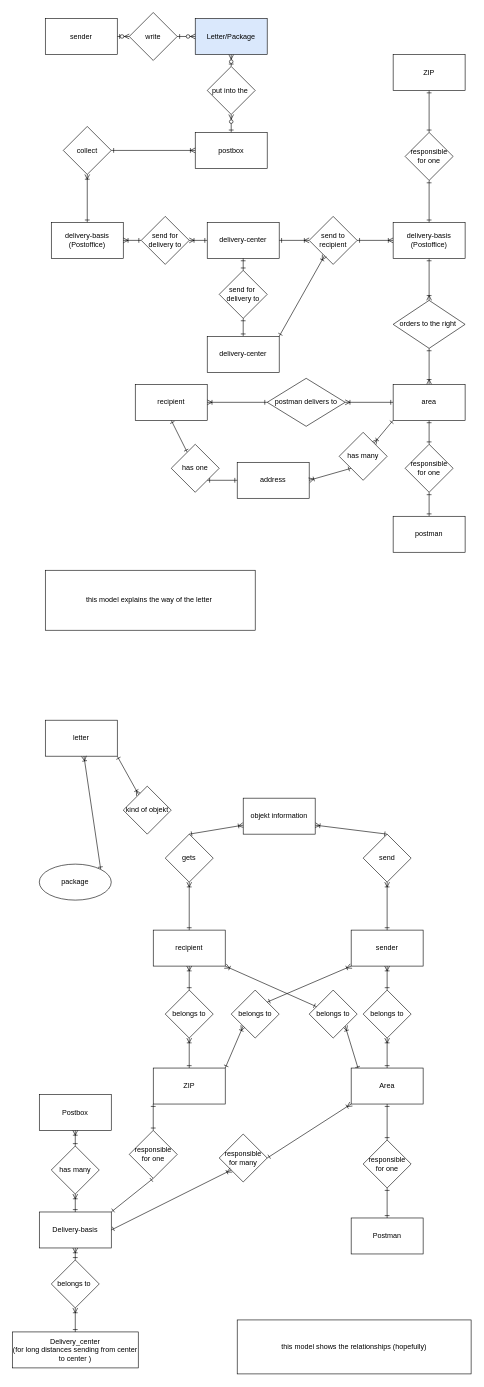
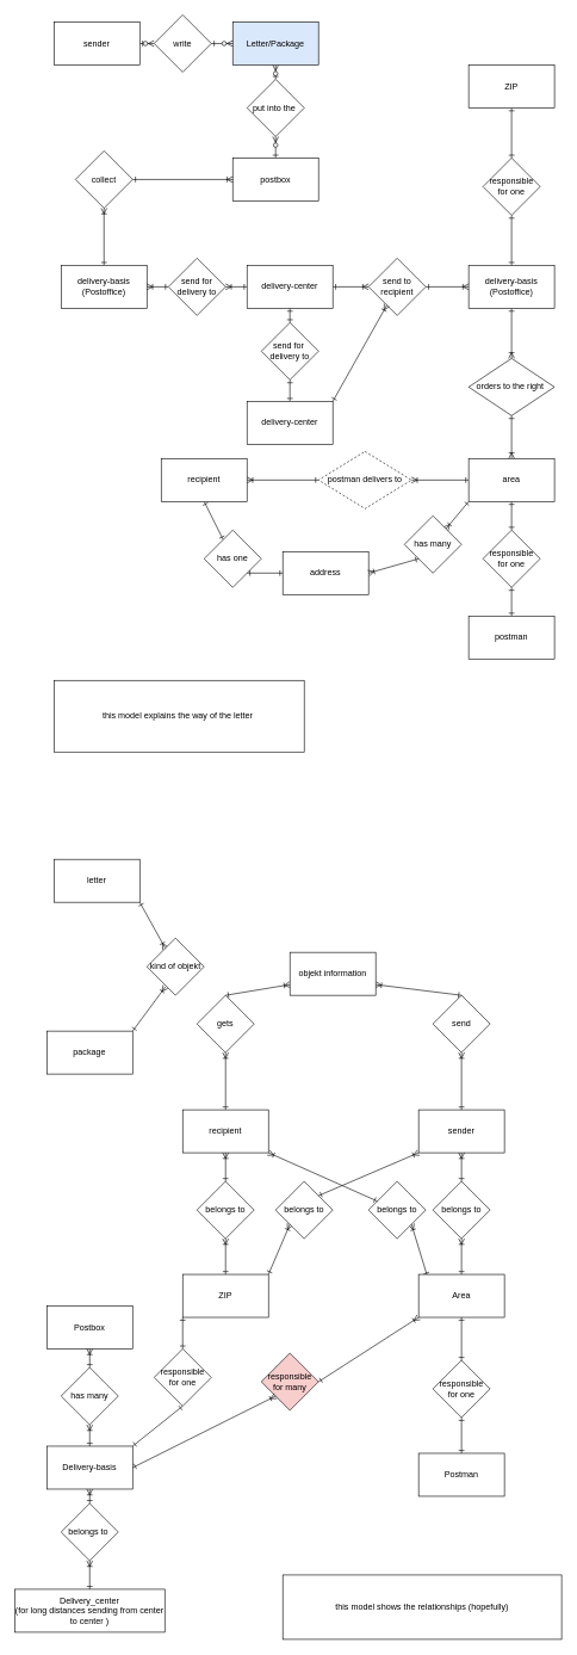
- <mxCell id="32" value="postman delivers to" style="rhombus;whiteSpace=wrap;html=1;" vertex="1" parent="1"><mxGeometry x="445" y="630" width="130" height="80" as="geometry" /></mxCell>
+ <mxCell id="32" value="postman delivers to" style="rhombus;whiteSpace=wrap;html=1;dashed=1;" vertex="1" parent="1"><mxGeometry x="445" y="630" width="130" height="80" as="geometry" /></mxCell>
- <mxCell id="58" style="edgeStyle=none;rounded=0;orthogonalLoop=1;jettySize=auto;html=1;exitX=1;exitY=0;exitDx=0;exitDy=0;startArrow=ERone;startFill=0;endArrow=ERoneToMany;endFill=0;" edge="1" parent="1" source="59" target="57"><mxGeometry relative="1" as="geometry" /></mxCell>
+ <mxCell id="58" style="edgeStyle=none;rounded=0;orthogonalLoop=1;jettySize=auto;html=1;exitX=1;exitY=0;exitDx=0;exitDy=0;entryX=0.325;entryY=0.85;entryDx=0;entryDy=0;entryPerimeter=0;startArrow=ERone;startFill=0;endArrow=ERoneToMany;endFill=0;" edge="1" parent="1" source="59" target="72"><mxGeometry relative="1" as="geometry" /></mxCell>
- <mxCell id="59" value="package" style="ellipse;whiteSpace=wrap;html=1;" vertex="1" parent="1"><mxGeometry x="65" y="1440" width="120" height="60" as="geometry" /></mxCell>
+ <mxCell id="59" value="package" style="rounded=0;whiteSpace=wrap;html=1;" vertex="1" parent="1"><mxGeometry x="65" y="1440" width="120" height="60" as="geometry" /></mxCell>
- <mxCell id="97" value="responsible for many" style="rhombus;whiteSpace=wrap;html=1;" vertex="1" parent="1"><mxGeometry x="365" y="1890" width="80" height="80" as="geometry" /></mxCell>
+ <mxCell id="97" value="responsible for many" style="rhombus;whiteSpace=wrap;html=1;fillColor=#f8cecc;" vertex="1" parent="1"><mxGeometry x="365" y="1890" width="80" height="80" as="geometry" /></mxCell>
